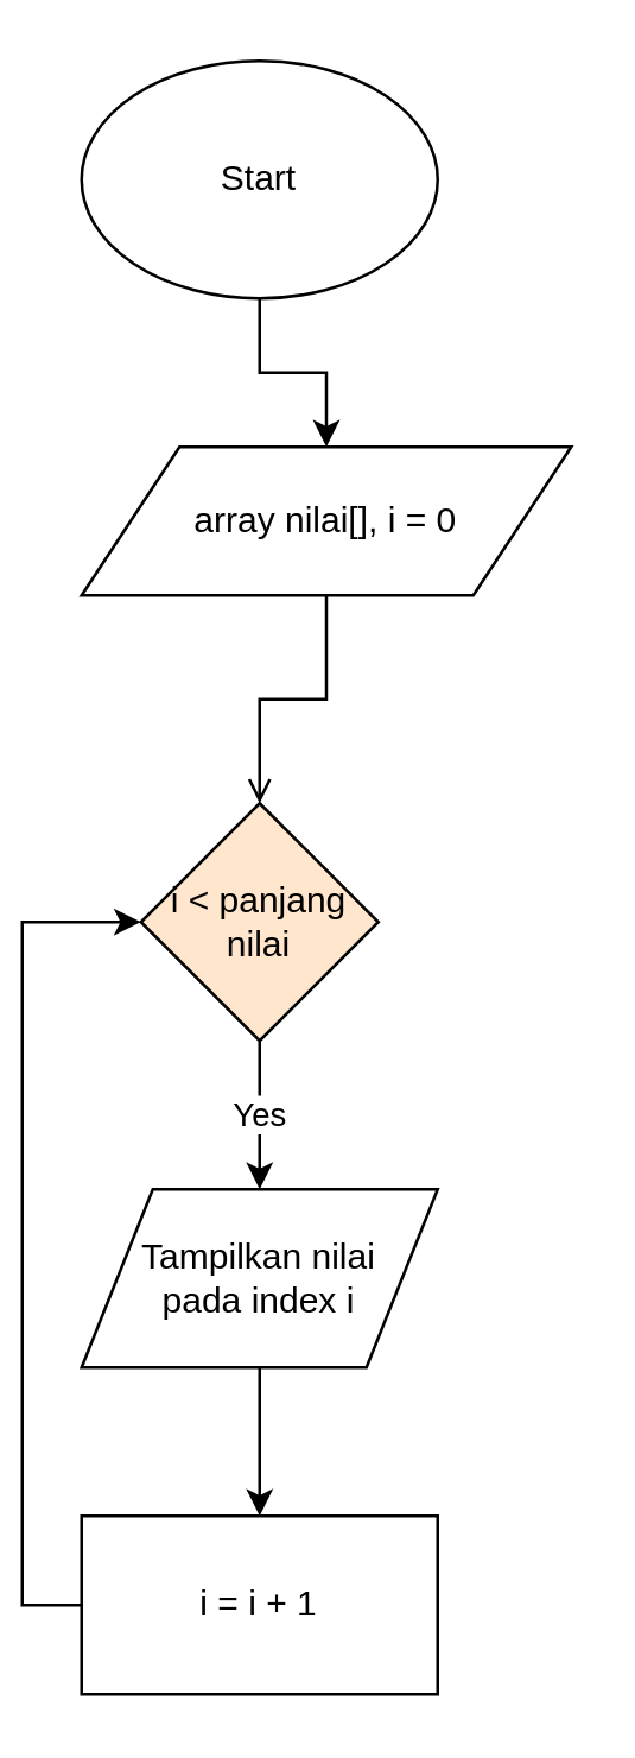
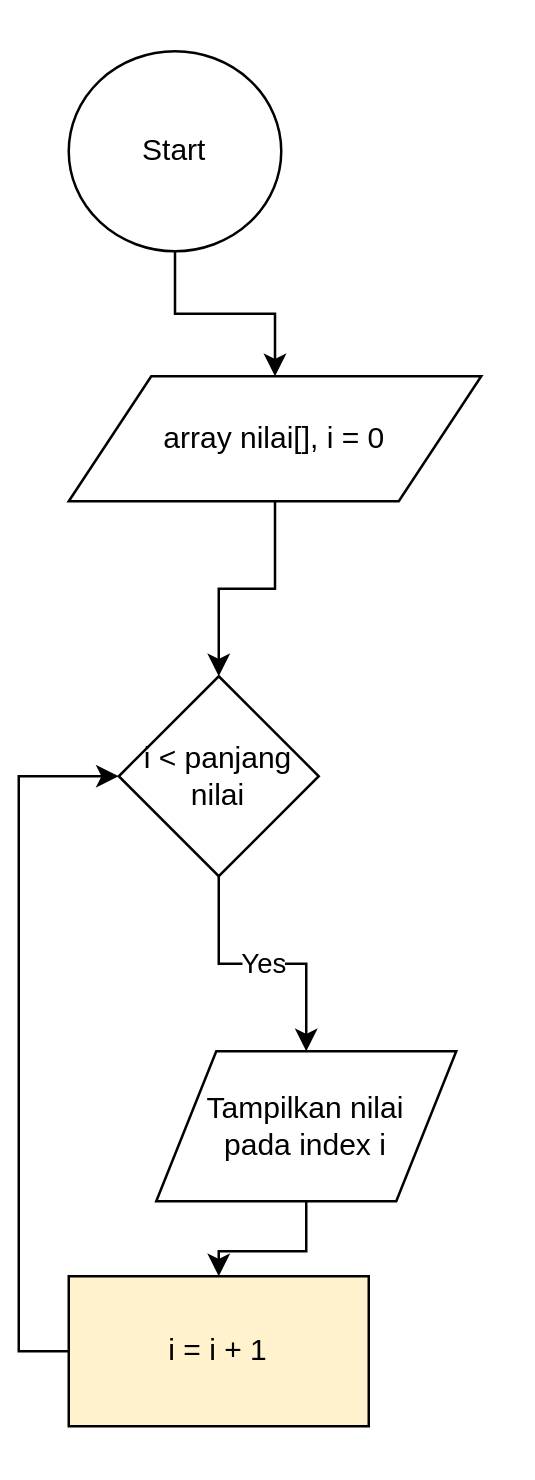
- <mxCell id="3" value="&lt;div&gt;Start&lt;/div&gt;" style="ellipse;whiteSpace=wrap;html=1;" vertex="1" parent="1"><mxGeometry x="20" y="20" width="120" height="80" as="geometry" /></mxCell>
+ <mxCell id="3" value="&lt;div&gt;Start&lt;/div&gt;" style="ellipse;whiteSpace=wrap;html=1;" vertex="1" parent="1"><mxGeometry x="20" y="20" width="85" height="80" as="geometry" /></mxCell>
- <mxCell id="4" style="edgeStyle=orthogonalEdgeStyle;rounded=0;orthogonalLoop=1;jettySize=auto;html=1;exitX=0.5;exitY=1;exitDx=0;exitDy=0;entryX=0.5;entryY=0;entryDx=0;entryDy=0;endArrow=open;" edge="1" parent="1" source="5" target="7"><mxGeometry relative="1" as="geometry" /></mxCell>
+ <mxCell id="4" style="edgeStyle=orthogonalEdgeStyle;rounded=0;orthogonalLoop=1;jettySize=auto;html=1;exitX=0.5;exitY=1;exitDx=0;exitDy=0;entryX=0.5;entryY=0;entryDx=0;entryDy=0;" edge="1" parent="1" source="5" target="7"><mxGeometry relative="1" as="geometry" /></mxCell>
- <mxCell id="7" value="i &amp;lt; panjang nilai" style="rhombus;whiteSpace=wrap;html=1;strokeColor=#000000;fillColor=#ffe6cc;" vertex="1" parent="1"><mxGeometry x="40" y="270" width="80" height="80" as="geometry" /></mxCell>
+ <mxCell id="7" value="i &amp;lt; panjang nilai" style="rhombus;whiteSpace=wrap;html=1;strokeColor=#000000;" vertex="1" parent="1"><mxGeometry x="40" y="270" width="80" height="80" as="geometry" /></mxCell>
- <mxCell id="9" value="&lt;div&gt;Tampilkan nilai &lt;br&gt;&lt;/div&gt;&lt;div&gt;pada index i&lt;/div&gt;" style="shape=parallelogram;perimeter=parallelogramPerimeter;whiteSpace=wrap;html=1;strokeColor=#000000;" vertex="1" parent="1"><mxGeometry x="20" y="400" width="120" height="60" as="geometry" /></mxCell>
+ <mxCell id="9" value="&lt;div&gt;Tampilkan nilai &lt;br&gt;&lt;/div&gt;&lt;div&gt;pada index i&lt;/div&gt;" style="shape=parallelogram;perimeter=parallelogramPerimeter;whiteSpace=wrap;html=1;strokeColor=#000000;" vertex="1" parent="1"><mxGeometry x="55" y="420" width="120" height="60" as="geometry" /></mxCell>
- <mxCell id="11" value="&lt;div&gt;i = i + 1&lt;/div&gt;" style="rounded=0;whiteSpace=wrap;html=1;strokeColor=#000000;" vertex="1" parent="1"><mxGeometry x="20" y="510" width="120" height="60" as="geometry" /></mxCell>
+ <mxCell id="11" value="&lt;div&gt;i = i + 1&lt;/div&gt;" style="rounded=0;whiteSpace=wrap;html=1;strokeColor=#000000;fillColor=#fff2cc;" vertex="1" parent="1"><mxGeometry x="20" y="510" width="120" height="60" as="geometry" /></mxCell>
